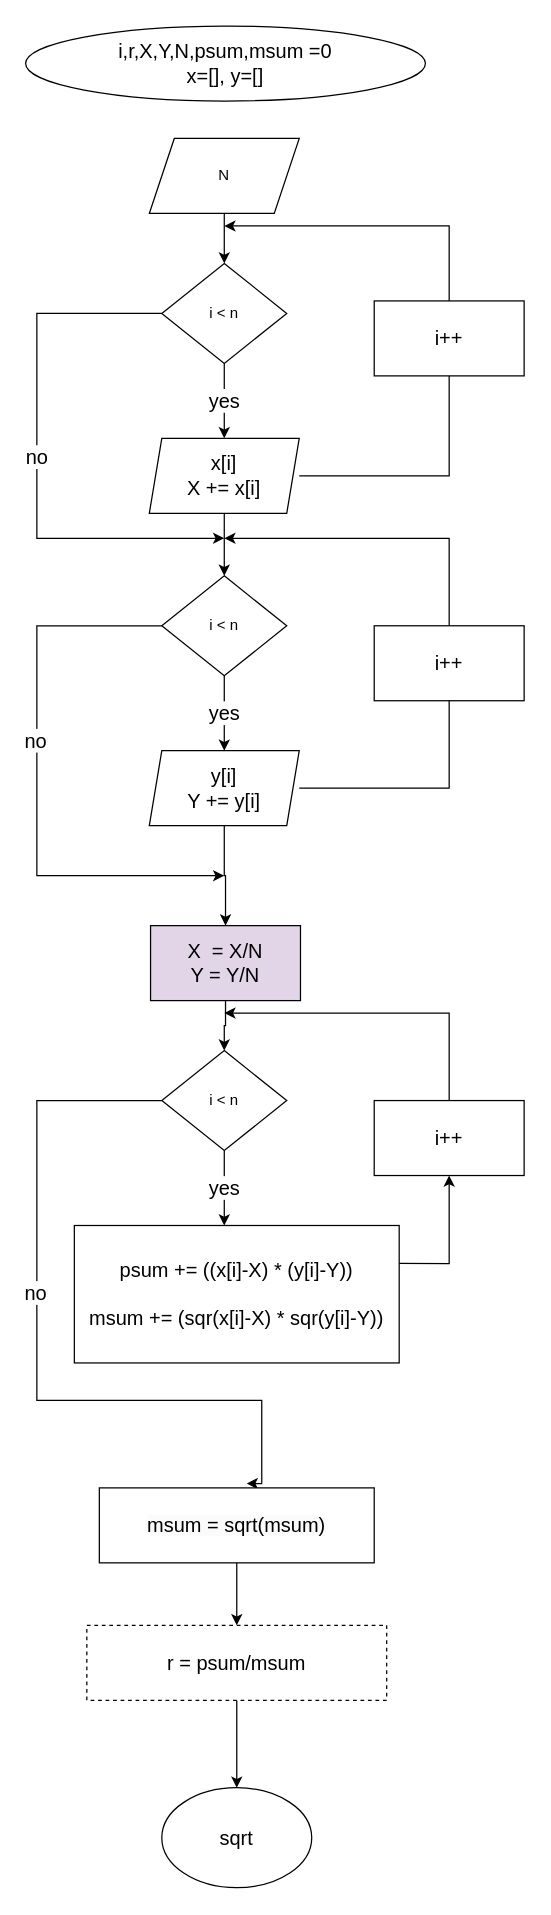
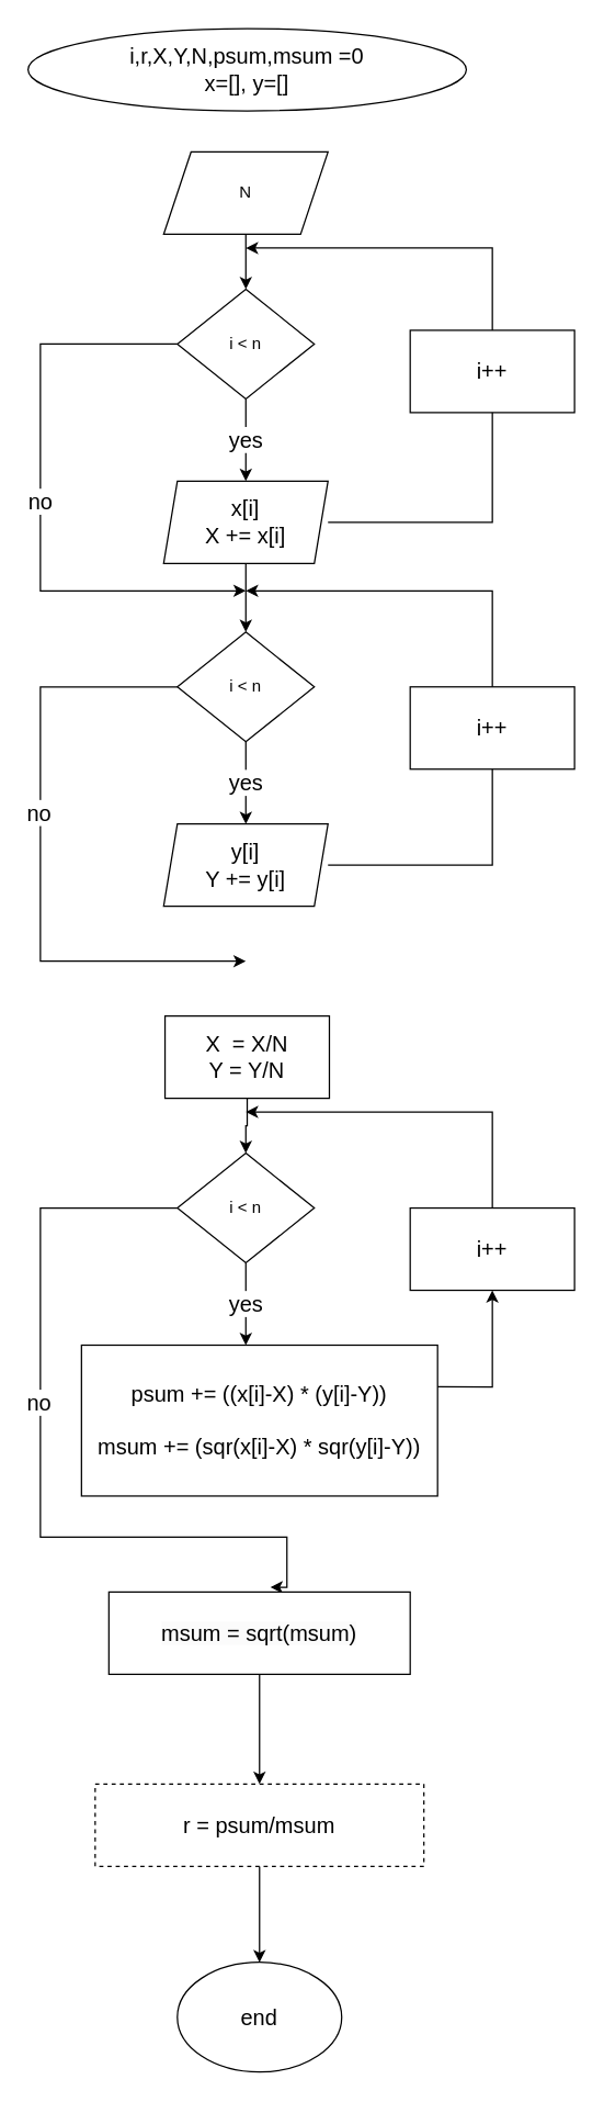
- <mxCell id="18" value="" style="edgeStyle=orthogonalEdgeStyle;rounded=0;orthogonalLoop=1;jettySize=auto;html=1;fontSize=16;" edge="1" parent="1" source="19" target="21"><mxGeometry relative="1" as="geometry" /></mxCell>
- <mxCell id="21" value="X&amp;nbsp; = X/N&lt;br&gt;Y = Y/N" style="whiteSpace=wrap;html=1;fontSize=16;fillColor=#e1d5e7;" vertex="1" parent="1"><mxGeometry x="120" y="740" width="120" height="60" as="geometry" /></mxCell>
+ <mxCell id="21" value="X&amp;nbsp; = X/N&lt;br&gt;Y = Y/N" style="whiteSpace=wrap;html=1;fontSize=16;" vertex="1" parent="1"><mxGeometry x="120" y="740" width="120" height="60" as="geometry" /></mxCell>
- <mxCell id="31" value="&lt;meta charset=&quot;utf-8&quot;&gt;&lt;span style=&quot;color: rgb(0, 0, 0); font-family: Helvetica; font-size: 16px; font-style: normal; font-variant-ligatures: normal; font-variant-caps: normal; font-weight: 400; letter-spacing: normal; orphans: 2; text-align: center; text-indent: 0px; text-transform: none; widows: 2; word-spacing: 0px; -webkit-text-stroke-width: 0px; background-color: rgb(251, 251, 251); text-decoration-thickness: initial; text-decoration-style: initial; text-decoration-color: initial; float: none; display: inline !important;&quot;&gt;msum = sqrt(msum)&lt;/span&gt;" style="rounded=0;whiteSpace=wrap;html=1;fontSize=16;" vertex="1" parent="1"><mxGeometry x="79" y="1190" width="220" height="60" as="geometry" /></mxCell>
+ <mxCell id="31" value="&lt;meta charset=&quot;utf-8&quot;&gt;&lt;span style=&quot;color: rgb(0, 0, 0); font-family: Helvetica; font-size: 16px; font-style: normal; font-variant-ligatures: normal; font-variant-caps: normal; font-weight: 400; letter-spacing: normal; orphans: 2; text-align: center; text-indent: 0px; text-transform: none; widows: 2; word-spacing: 0px; -webkit-text-stroke-width: 0px; background-color: rgb(251, 251, 251); text-decoration-thickness: initial; text-decoration-style: initial; text-decoration-color: initial; float: none; display: inline !important;&quot;&gt;msum = sqrt(msum)&lt;/span&gt;" style="rounded=0;whiteSpace=wrap;html=1;fontSize=16;" vertex="1" parent="1"><mxGeometry x="79" y="1160" width="220" height="60" as="geometry" /></mxCell>
- <mxCell id="34" value="sqrt" style="ellipse;whiteSpace=wrap;html=1;fontSize=16;" vertex="1" parent="1"><mxGeometry x="129" y="1430" width="120" height="80" as="geometry" /></mxCell>
+ <mxCell id="34" value="end" style="ellipse;whiteSpace=wrap;html=1;fontSize=16;" vertex="1" parent="1"><mxGeometry x="129" y="1430" width="120" height="80" as="geometry" /></mxCell>
